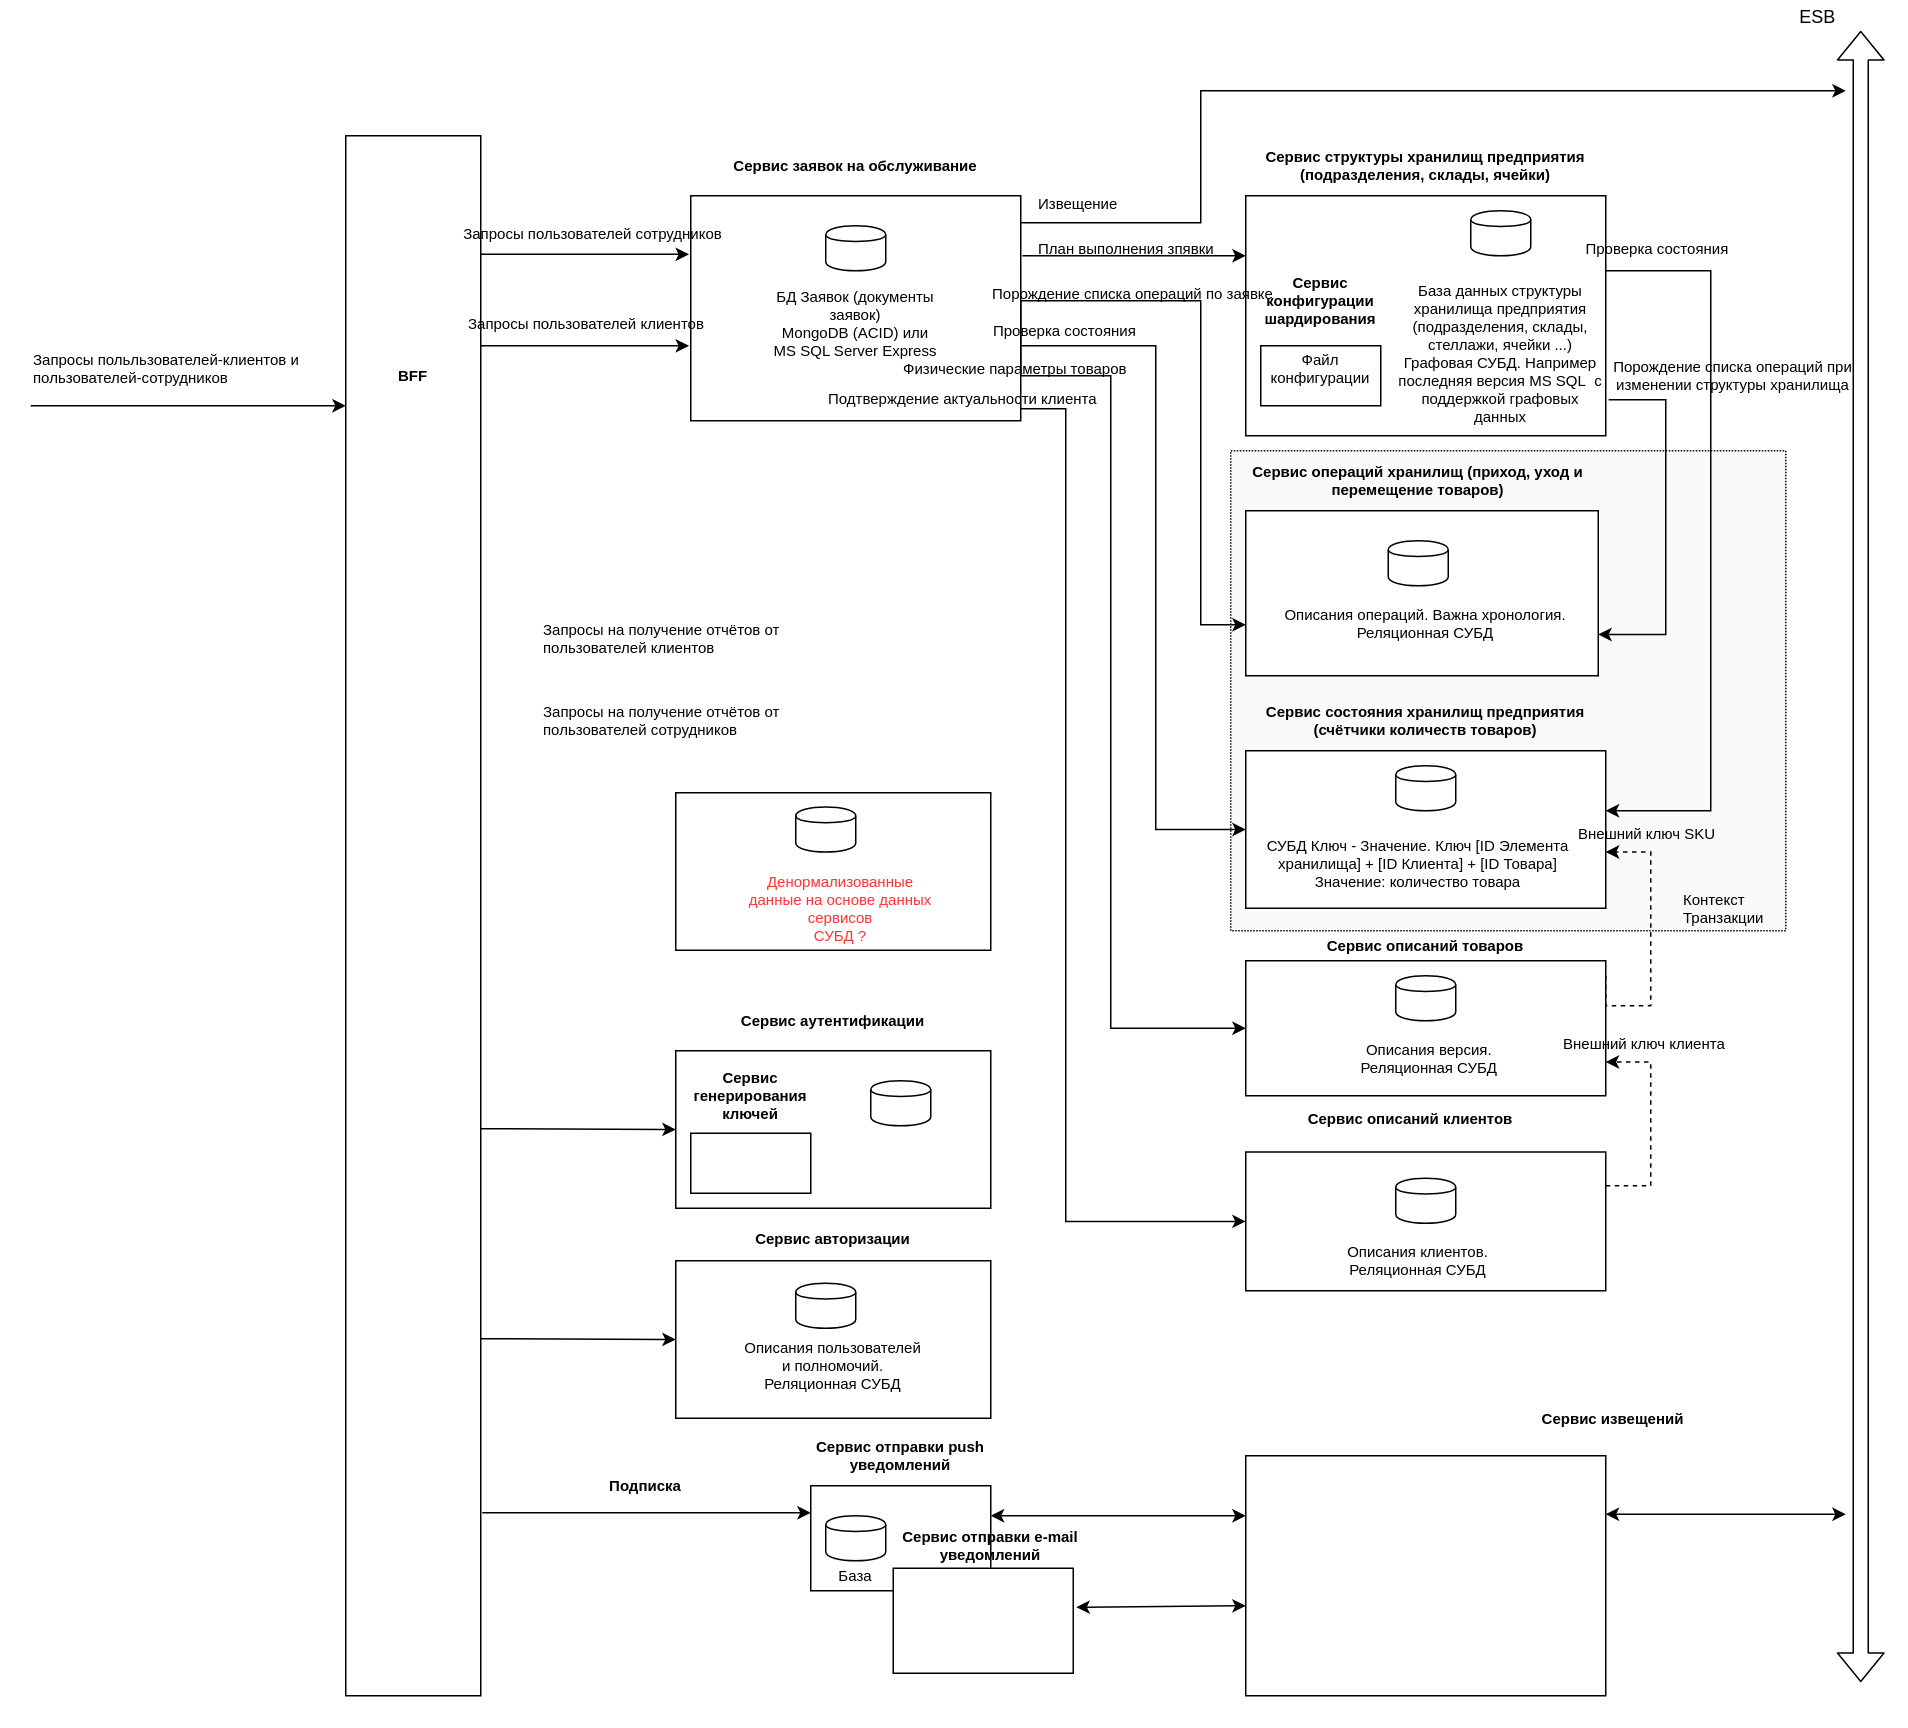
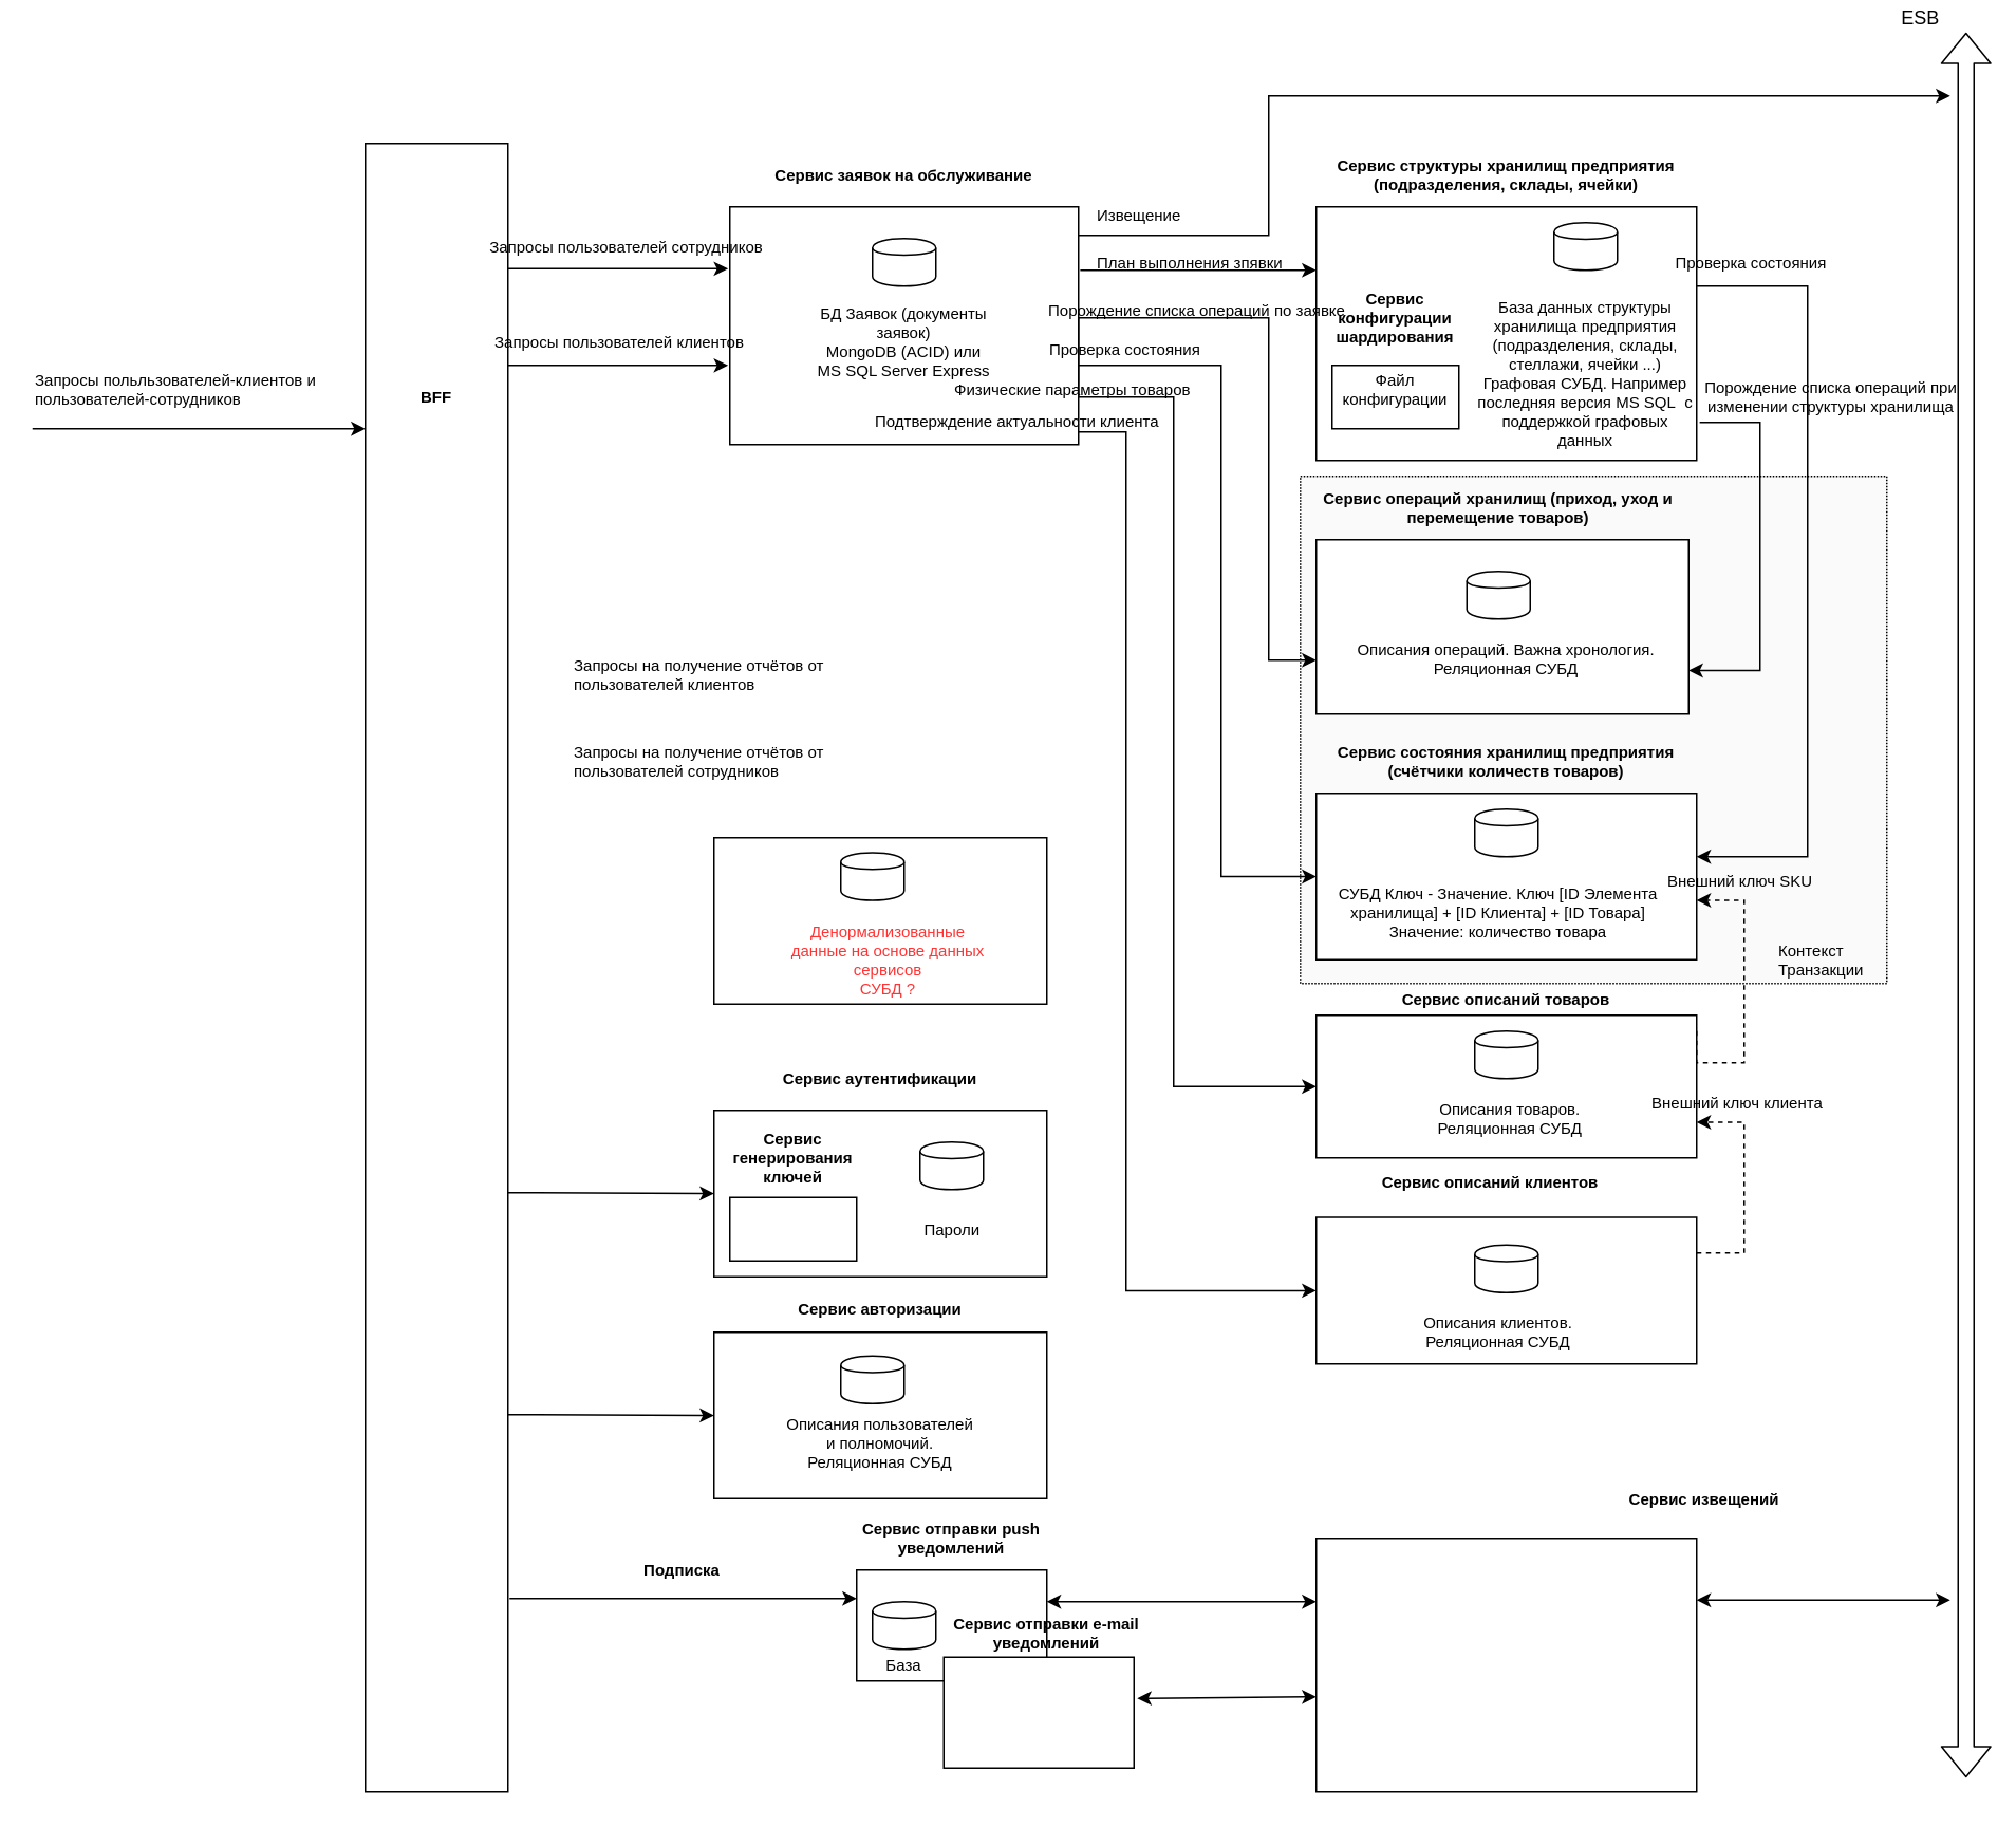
- <mxCell id="24" value="Описания версия.&lt;br&gt;Реляционная СУБД" style="text;html=1;strokeColor=none;fillColor=none;align=center;verticalAlign=middle;whiteSpace=wrap;rounded=0;fontSize=10;" parent="1" vertex="1"><mxGeometry x="885" y="690" width="135" height="30" as="geometry" /></mxCell>
+ <mxCell id="24" value="Описания товаров.&lt;br&gt;Реляционная СУБД" style="text;html=1;strokeColor=none;fillColor=none;align=center;verticalAlign=middle;whiteSpace=wrap;rounded=0;fontSize=10;" parent="1" vertex="1"><mxGeometry x="885" y="690" width="135" height="30" as="geometry" /></mxCell>
+ <mxCell id="85" value="Пароли" style="text;html=1;strokeColor=none;fillColor=none;align=center;verticalAlign=middle;whiteSpace=wrap;rounded=0;fontSize=10;" vertex="1" parent="1"><mxGeometry x="557.5" y="760" width="85" height="30" as="geometry" /></mxCell>
